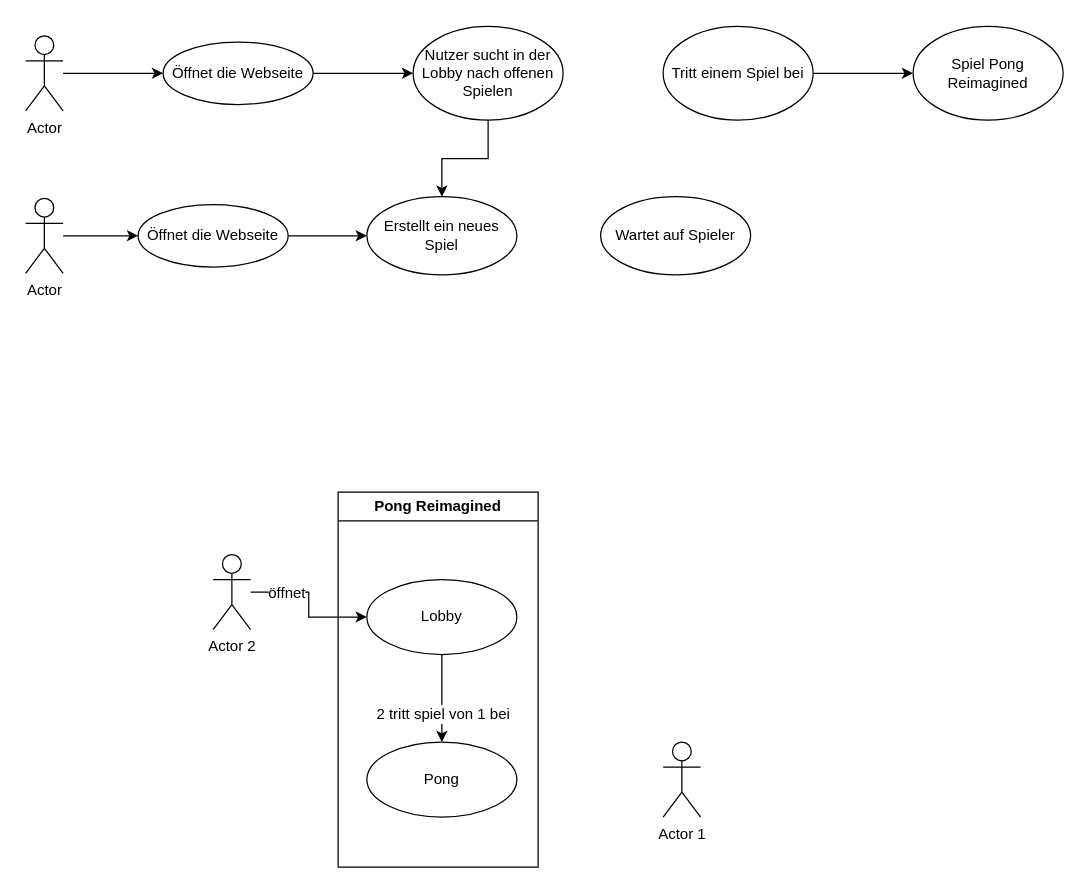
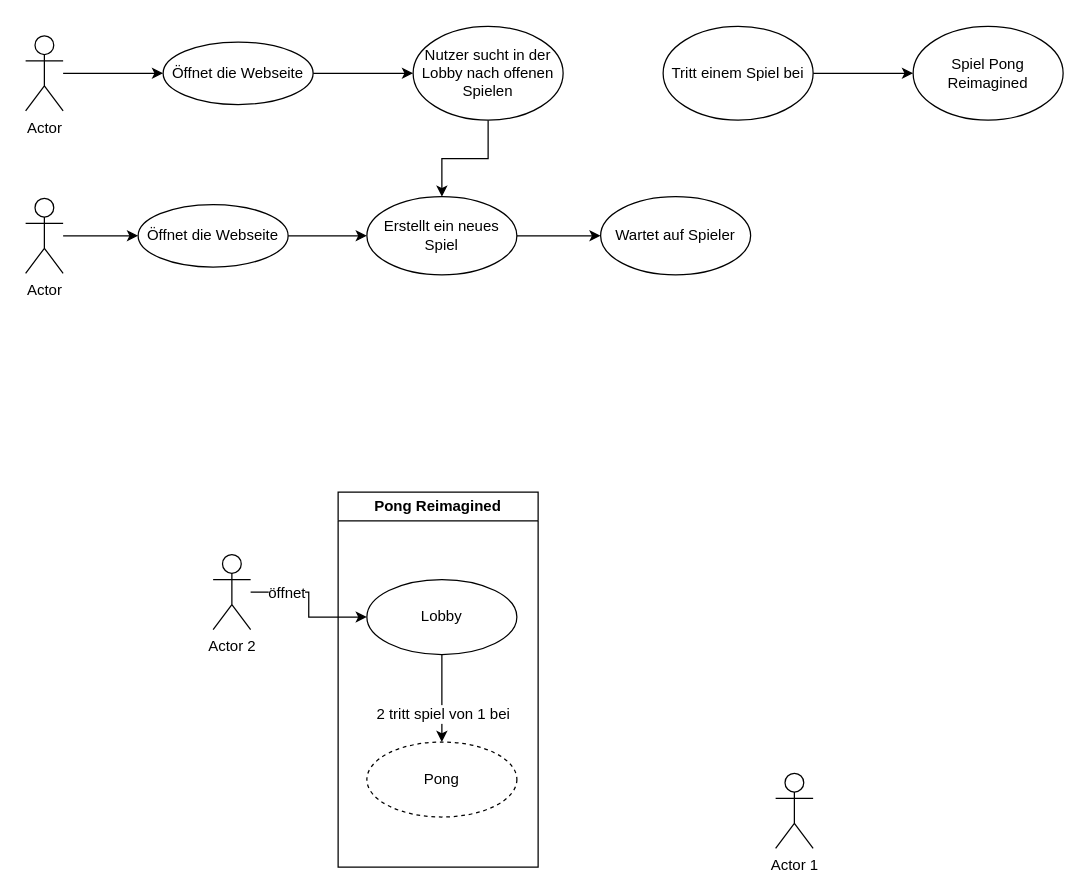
+ <mxCell id="17" style="edgeStyle=orthogonalEdgeStyle;rounded=0;orthogonalLoop=1;jettySize=auto;html=1;entryX=0;entryY=0.5;entryDx=0;entryDy=0;fontFamily=Helvetica;fontSize=12;fontColor=default;" edge="1" parent="1" source="15" target="16"><mxGeometry relative="1" as="geometry" /></mxCell>
- <mxCell id="23" value="Pong" style="ellipse;whiteSpace=wrap;html=1;strokeColor=default;align=center;verticalAlign=middle;fontFamily=Helvetica;fontSize=12;fontColor=default;fillColor=default;" vertex="1" parent="18"><mxGeometry x="23" y="200" width="120" height="60" as="geometry" /></mxCell>
+ <mxCell id="23" value="Pong" style="ellipse;whiteSpace=wrap;html=1;strokeColor=default;align=center;verticalAlign=middle;fontFamily=Helvetica;fontSize=12;fontColor=default;fillColor=default;dashed=1;" vertex="1" parent="18"><mxGeometry x="23" y="200" width="120" height="60" as="geometry" /></mxCell>
- <mxCell id="27" value="Actor 1" style="shape=umlActor;verticalLabelPosition=bottom;verticalAlign=top;html=1;outlineConnect=0;strokeColor=default;align=center;fontFamily=Helvetica;fontSize=12;fontColor=default;fillColor=default;" vertex="1" parent="1"><mxGeometry x="530" y="593" width="30" height="60" as="geometry" /></mxCell>
+ <mxCell id="27" value="Actor 1" style="shape=umlActor;verticalLabelPosition=bottom;verticalAlign=top;html=1;outlineConnect=0;strokeColor=default;align=center;fontFamily=Helvetica;fontSize=12;fontColor=default;fillColor=default;" vertex="1" parent="1"><mxGeometry x="620" y="618" width="30" height="60" as="geometry" /></mxCell>
